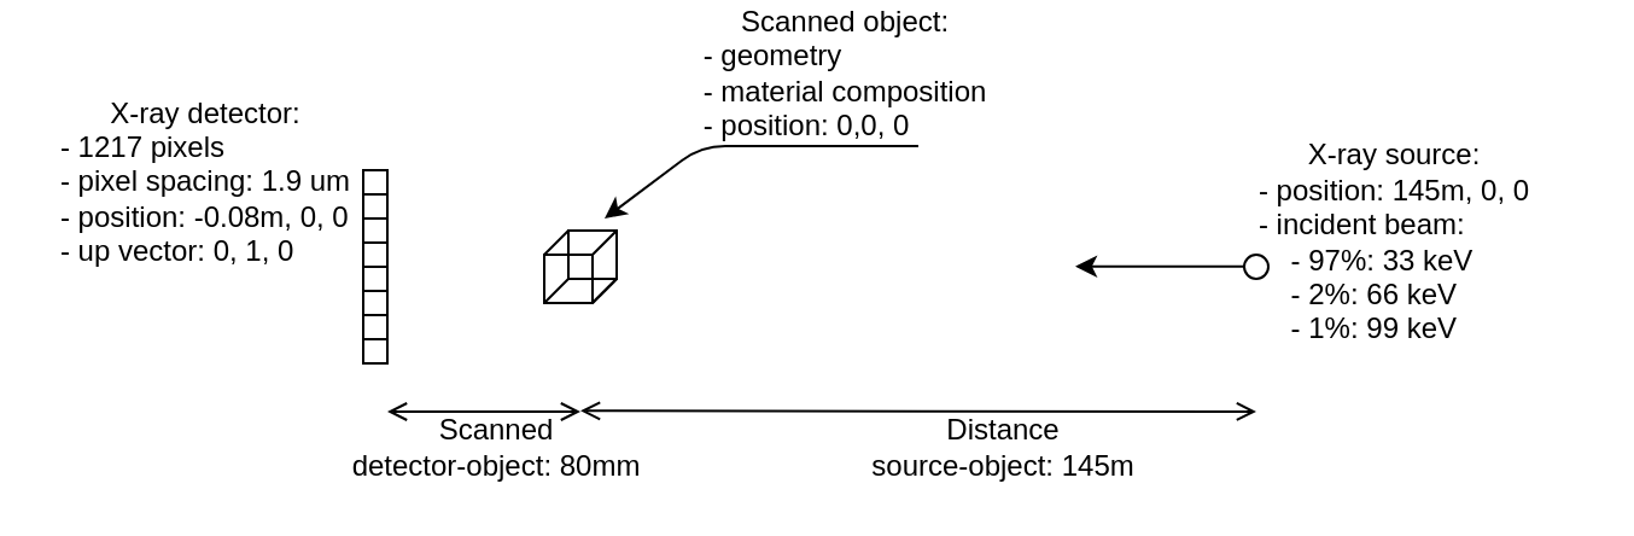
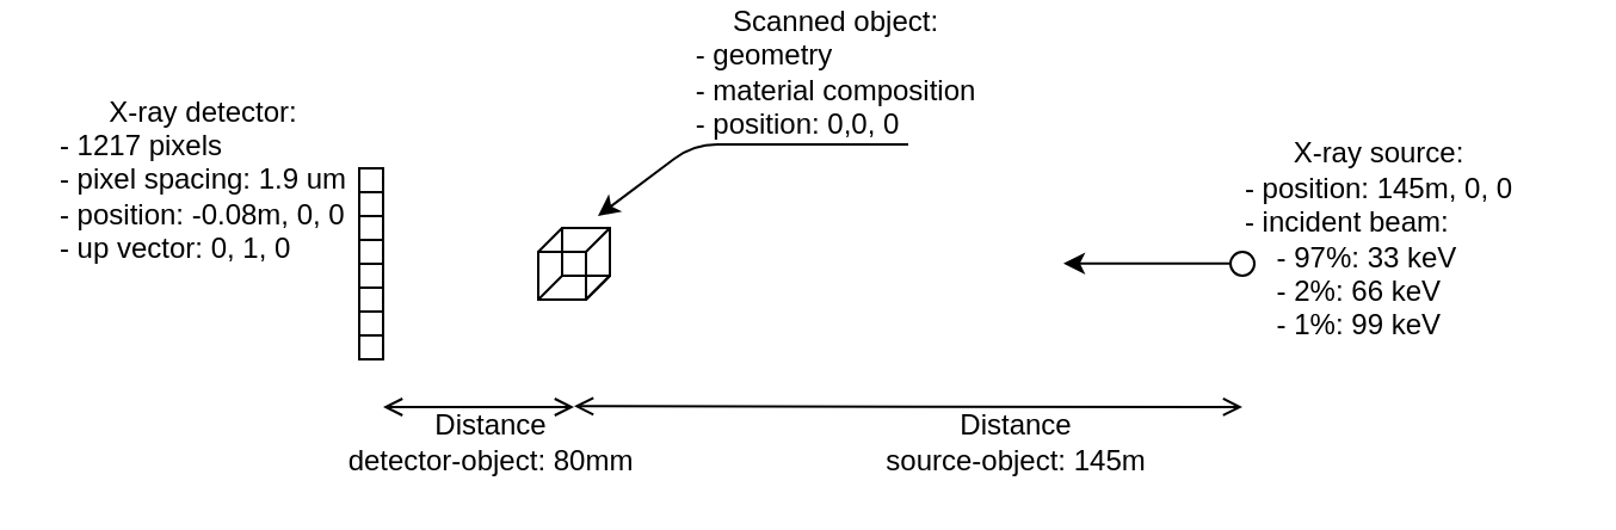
- <mxCell id="3" value="&lt;div&gt;Scanned&lt;/div&gt;&lt;div&gt;detector-object: 80mm&lt;br&gt;&lt;/div&gt;" style="text;html=1;align=center;verticalAlign=middle;resizable=0;points=[];autosize=1;" vertex="1" parent="1"><mxGeometry x="140" y="170" width="130" height="30" as="geometry" /></mxCell>
+ <mxCell id="3" value="&lt;div&gt;Distance&lt;/div&gt;&lt;div&gt;detector-object: 80mm&lt;br&gt;&lt;/div&gt;" style="text;html=1;align=center;verticalAlign=middle;resizable=0;points=[];autosize=1;" vertex="1" parent="1"><mxGeometry x="140" y="170" width="130" height="30" as="geometry" /></mxCell>
- <mxCell id="5" value="&lt;div&gt;Distance&lt;/div&gt;&lt;div&gt;source-object: 145m&lt;br&gt;&lt;/div&gt;" style="text;html=1;align=center;verticalAlign=middle;resizable=0;points=[];autosize=1;" vertex="1" parent="1"><mxGeometry x="355" y="170" width="120" height="30" as="geometry" /></mxCell>
+ <mxCell id="5" value="&lt;div&gt;Distance&lt;/div&gt;&lt;div&gt;source-object: 145m&lt;br&gt;&lt;/div&gt;" style="text;html=1;align=center;verticalAlign=middle;resizable=0;points=[];autosize=1;" vertex="1" parent="1"><mxGeometry x="365" y="170" width="120" height="30" as="geometry" /></mxCell>
